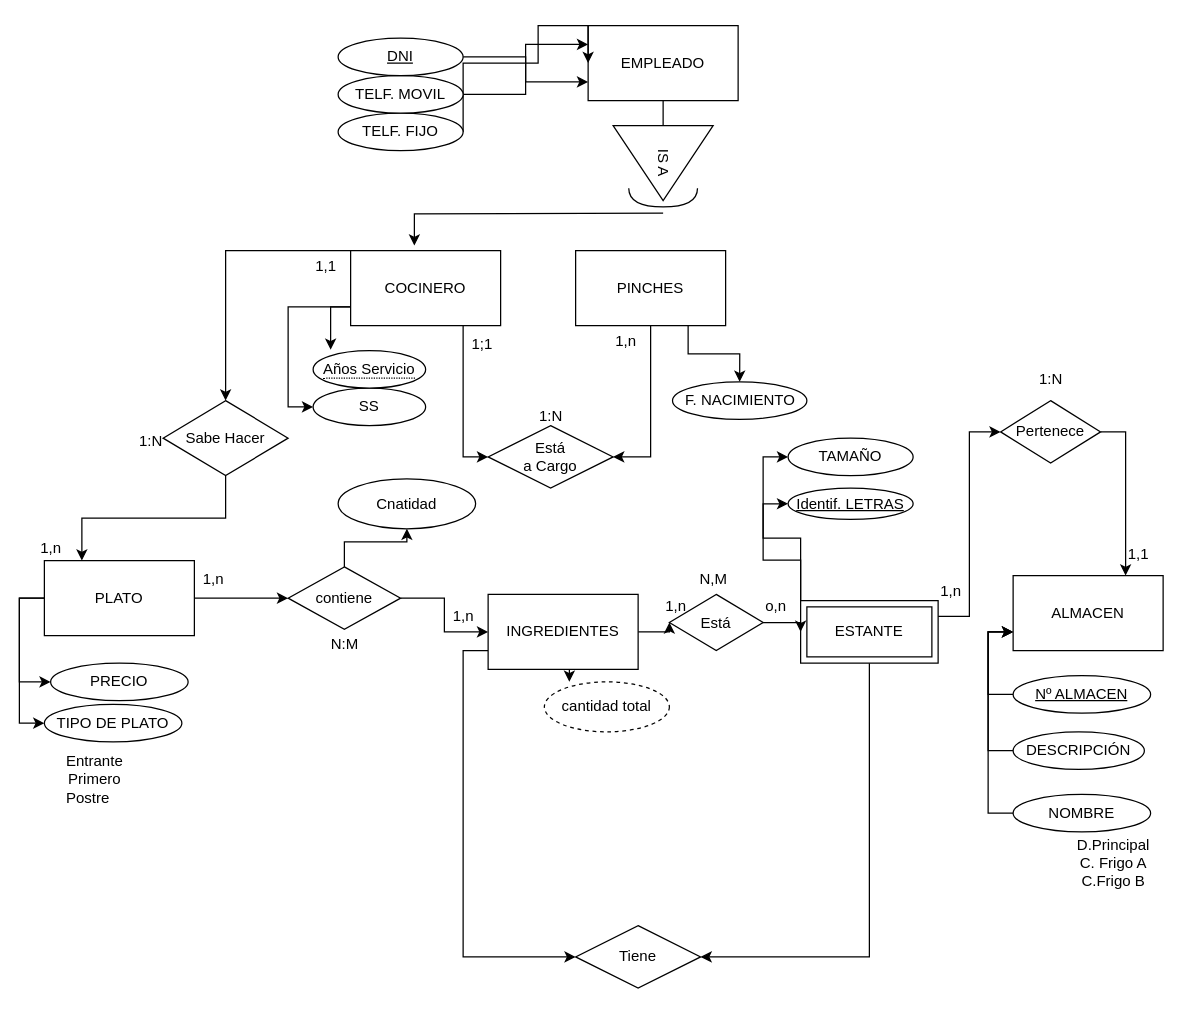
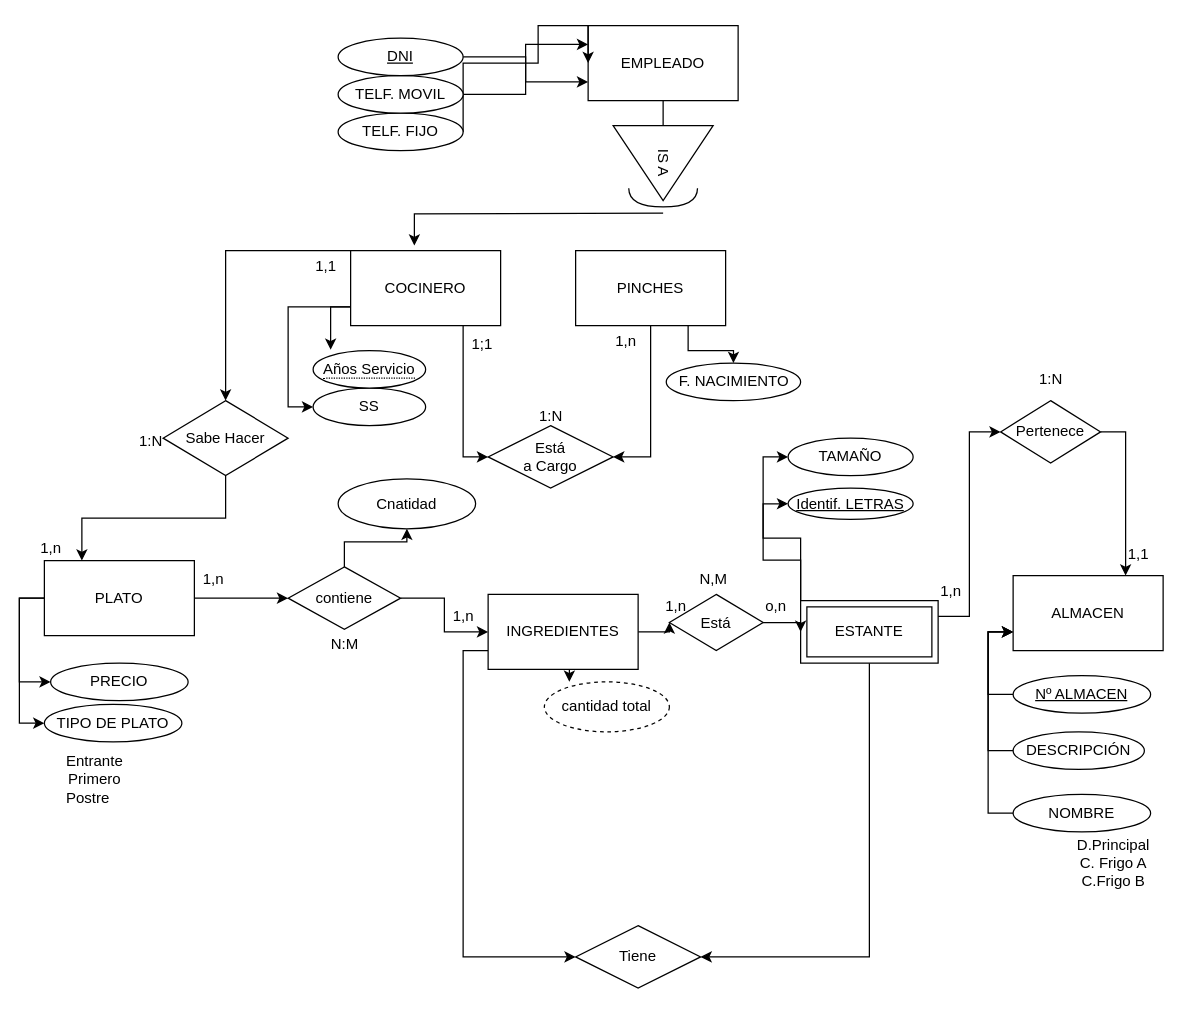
- <mxCell id="15" value="F. NACIMIENTO" style="ellipse;whiteSpace=wrap;html=1;" parent="1" vertex="1"><mxGeometry x="537.5" y="305" width="107.5" height="30" as="geometry" /></mxCell>
+ <mxCell id="15" value="F. NACIMIENTO" style="ellipse;whiteSpace=wrap;html=1;" parent="1" vertex="1"><mxGeometry x="532.5" y="290" width="107.5" height="30" as="geometry" /></mxCell>
